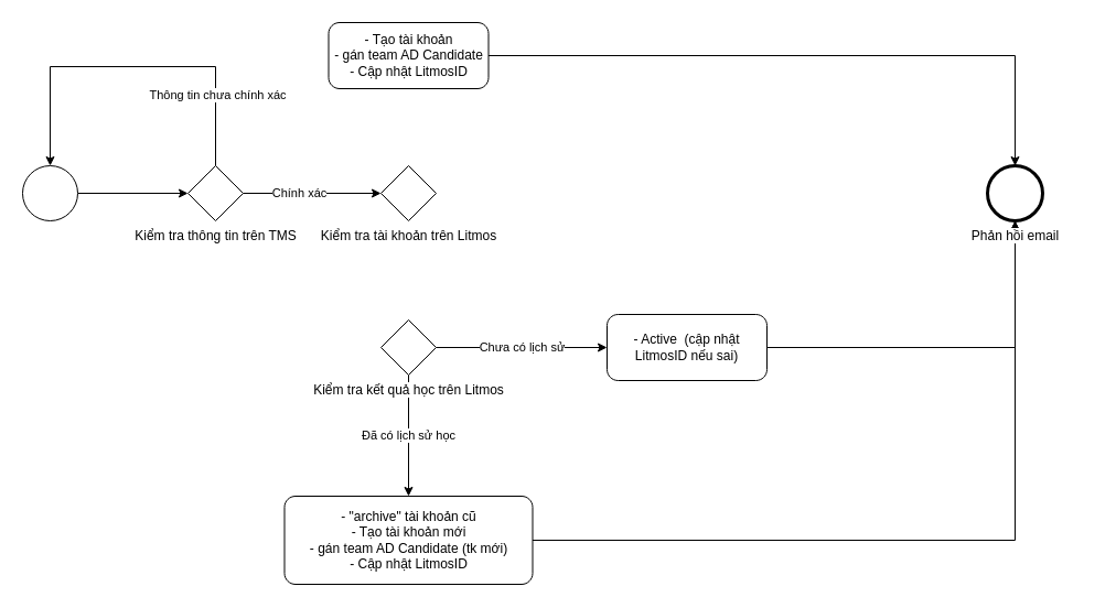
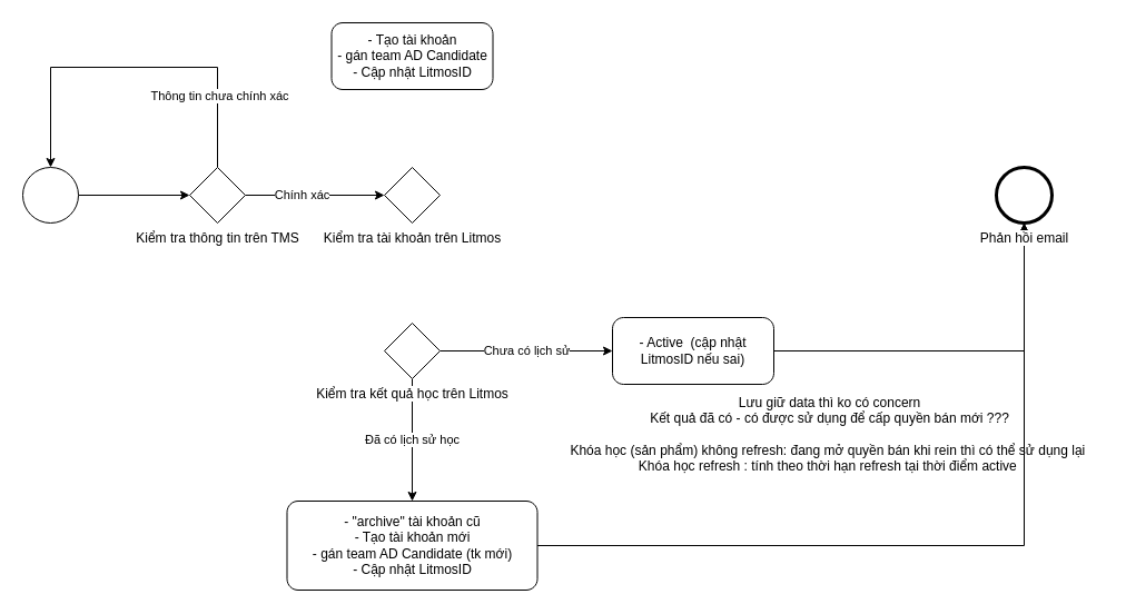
- <mxCell id="13" style="edgeStyle=orthogonalEdgeStyle;rounded=0;orthogonalLoop=1;jettySize=auto;html=1;entryX=0.5;entryY=0;entryDx=0;entryDy=0;entryPerimeter=0;" parent="1" source="14" target="19" edge="1"><mxGeometry relative="1" as="geometry" /></mxCell>
+ <mxCell id="20" value="Lưu giữ data thì ko có concern&lt;br&gt;Kết quả đã có - có được sử dụng để cấp quyền bán mới ???&lt;br&gt;&lt;br&gt;Khóa học (sản phẩm) không refresh: đang mở quyền bán khi rein thì có thể sử dụng lại&amp;nbsp;&lt;br&gt;Khóa học refresh : tính theo thời hạn refresh tại thời điểm active&amp;nbsp;" style="text;html=1;align=center;verticalAlign=middle;resizable=0;points=[];autosize=1;strokeColor=none;fillColor=none;" vertex="1" parent="1"><mxGeometry x="500" y="345" width="490" height="90" as="geometry" /></mxCell>
